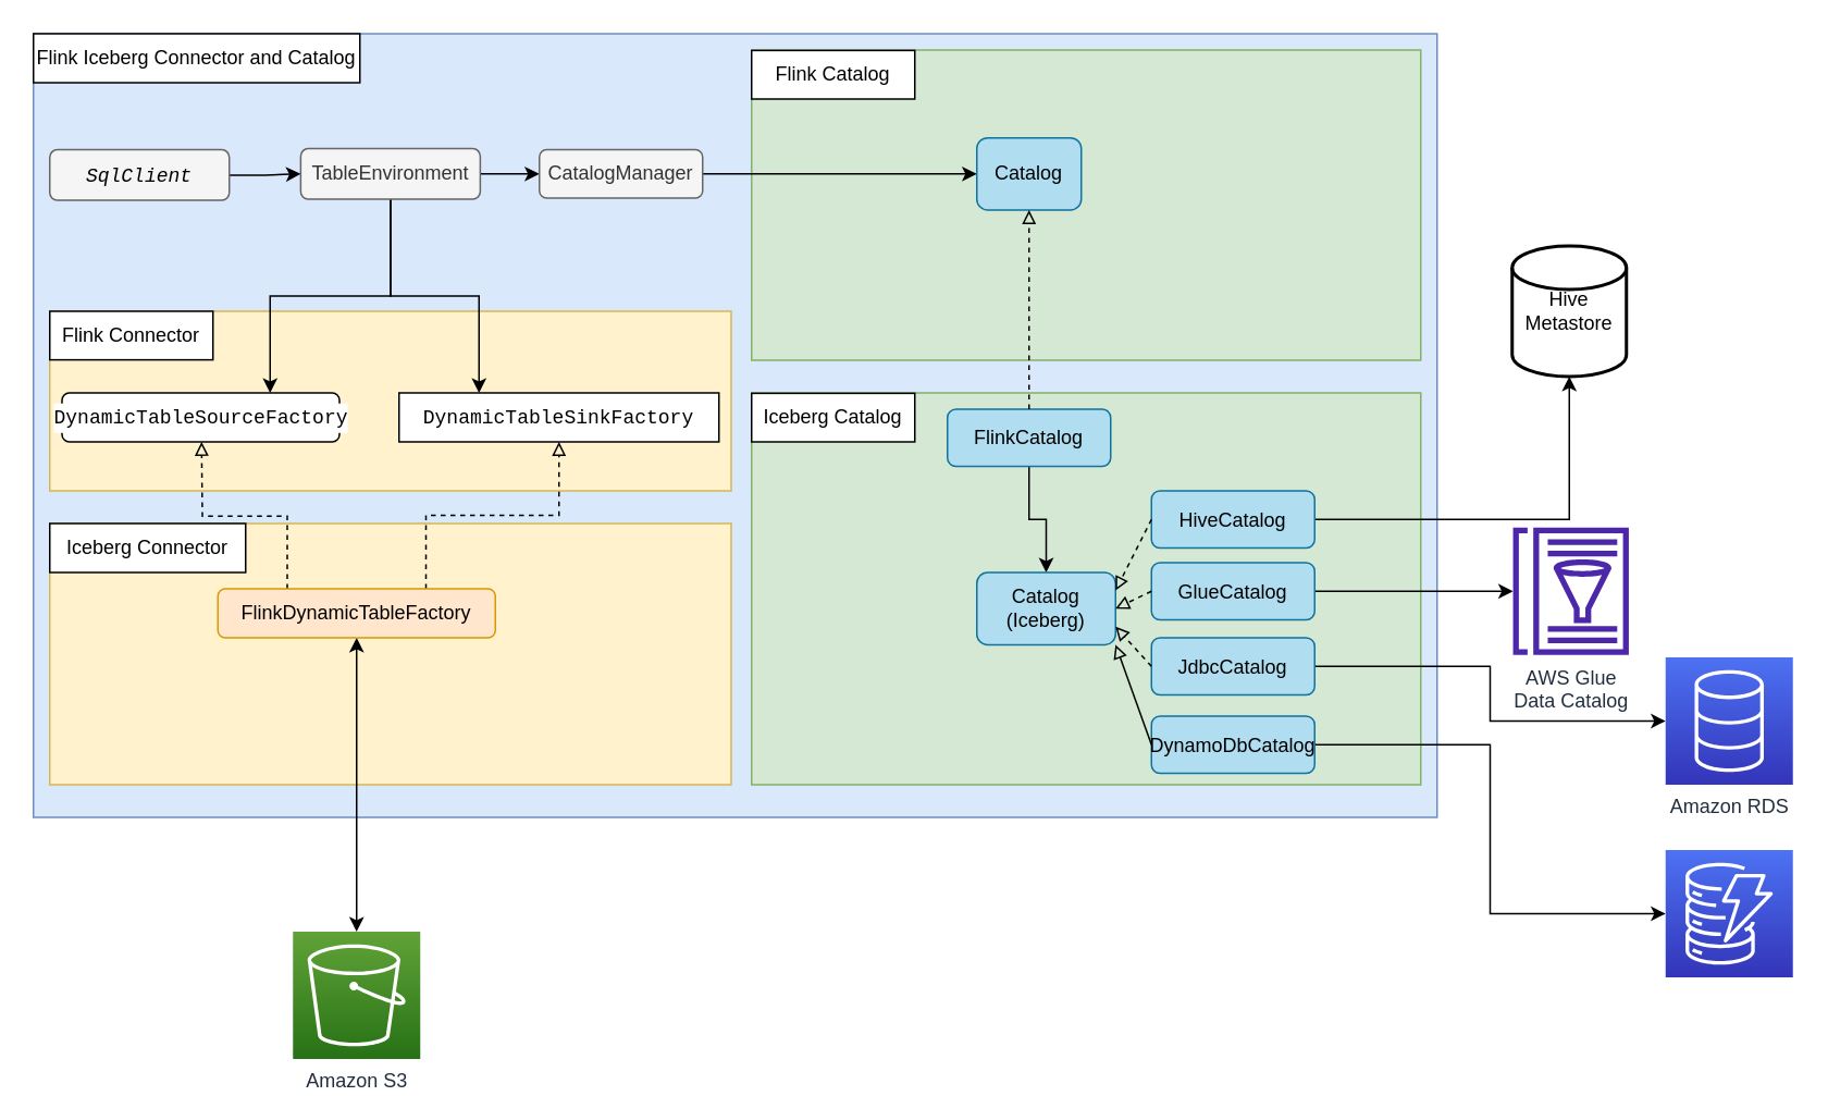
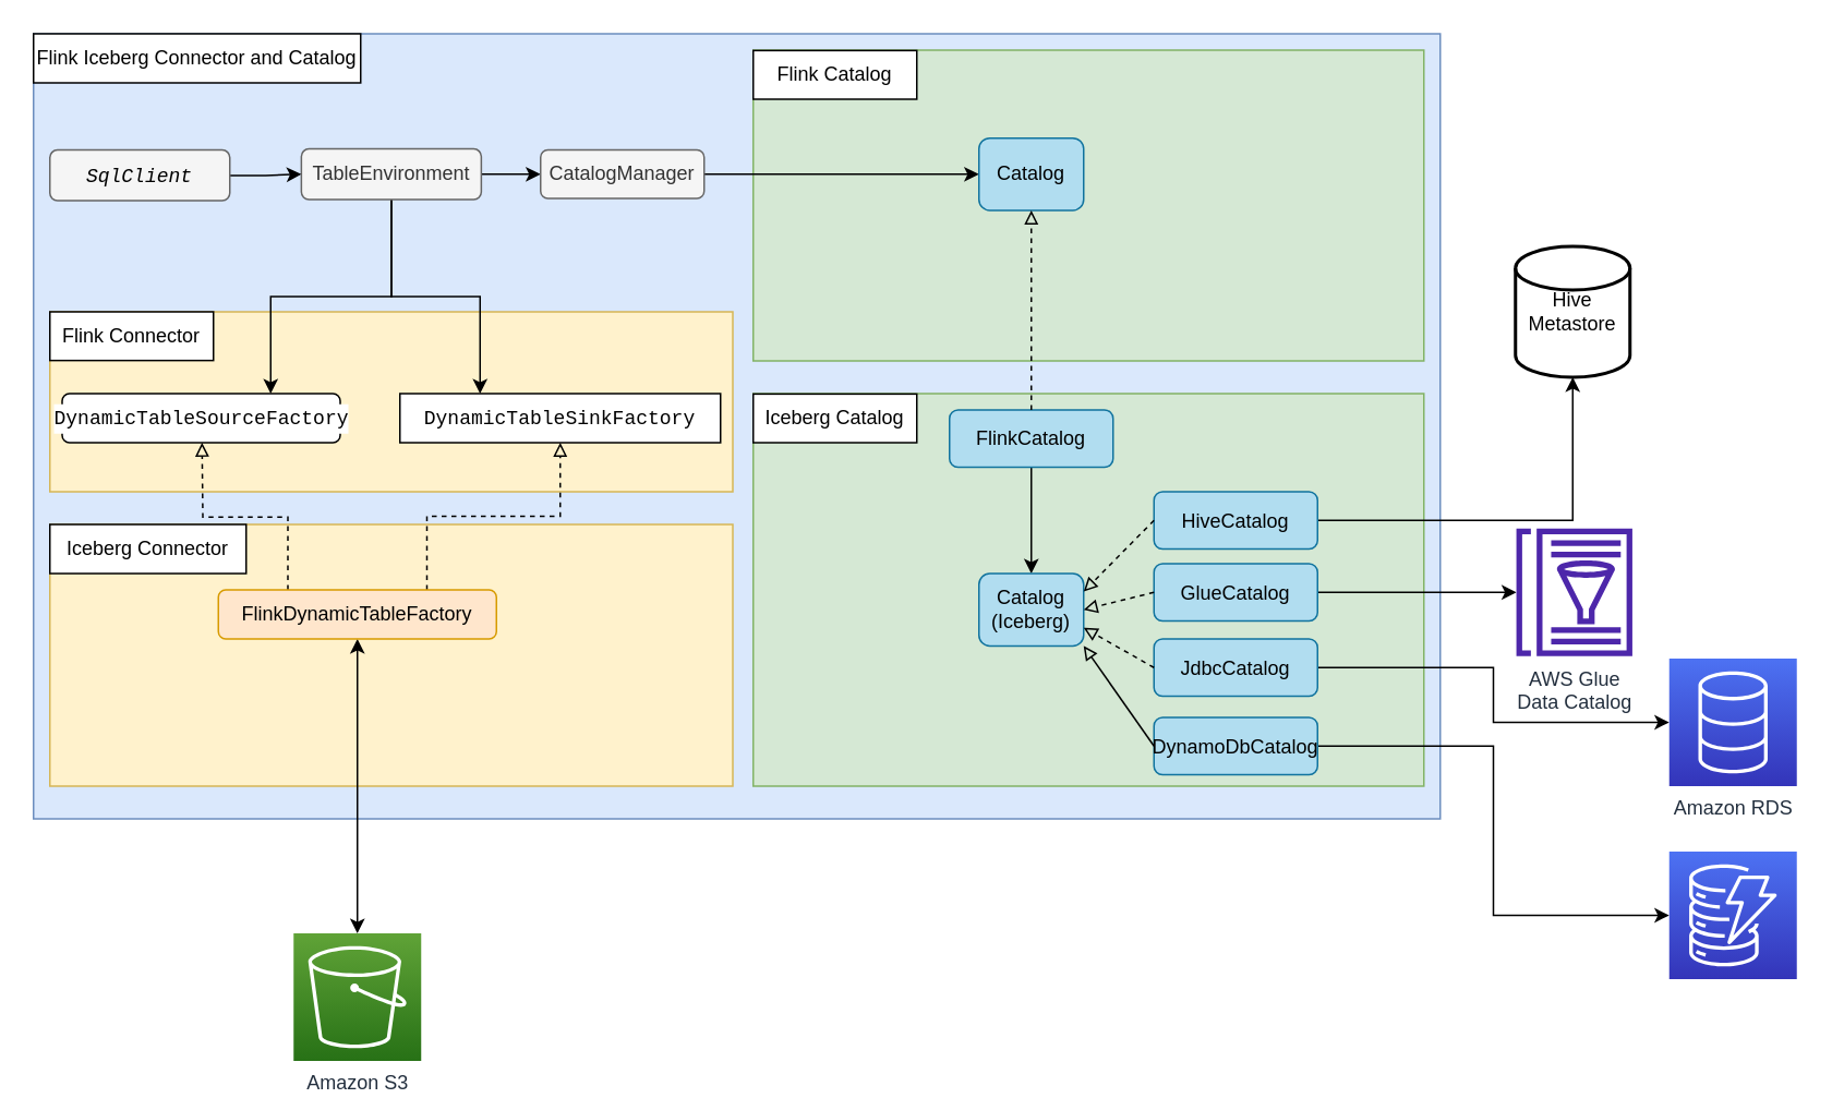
- <mxCell id="34" value="Catalog&lt;br&gt;(Iceberg)" style="rounded=1;whiteSpace=wrap;html=1;fillColor=#b1ddf0;strokeColor=#10739e;" vertex="1" parent="1"><mxGeometry x="598" y="350" width="85" height="44.25" as="geometry" /></mxCell>
+ <mxCell id="34" value="Catalog&lt;br&gt;(Iceberg)" style="rounded=1;whiteSpace=wrap;html=1;fillColor=#b1ddf0;strokeColor=#10739e;" vertex="1" parent="1"><mxGeometry x="598" y="350" width="64" height="44.25" as="geometry" /></mxCell>
